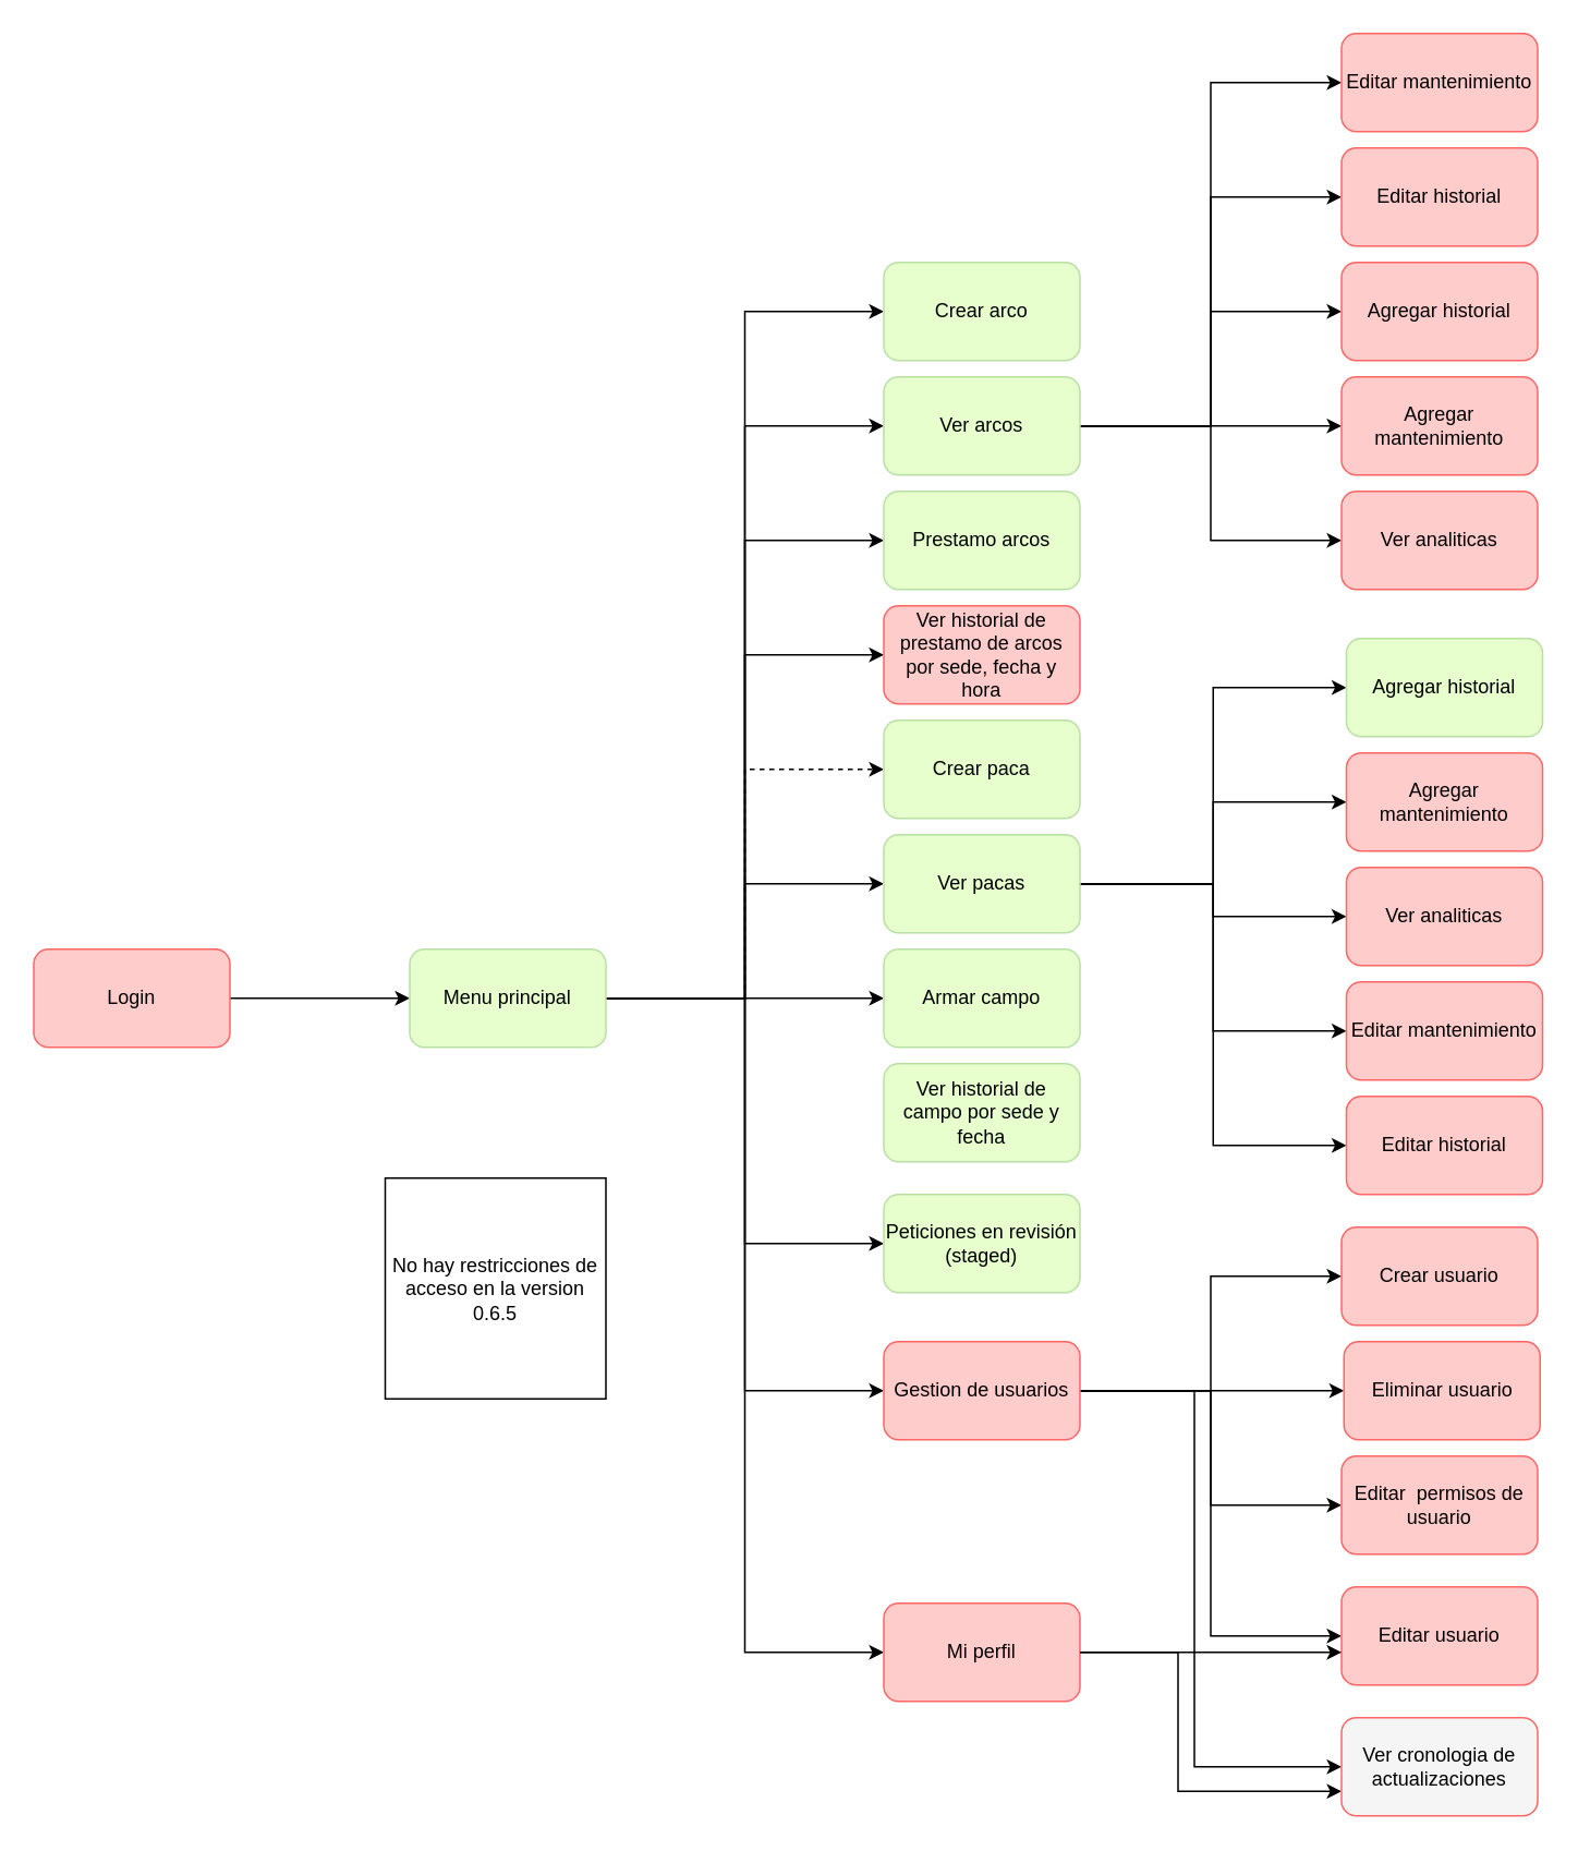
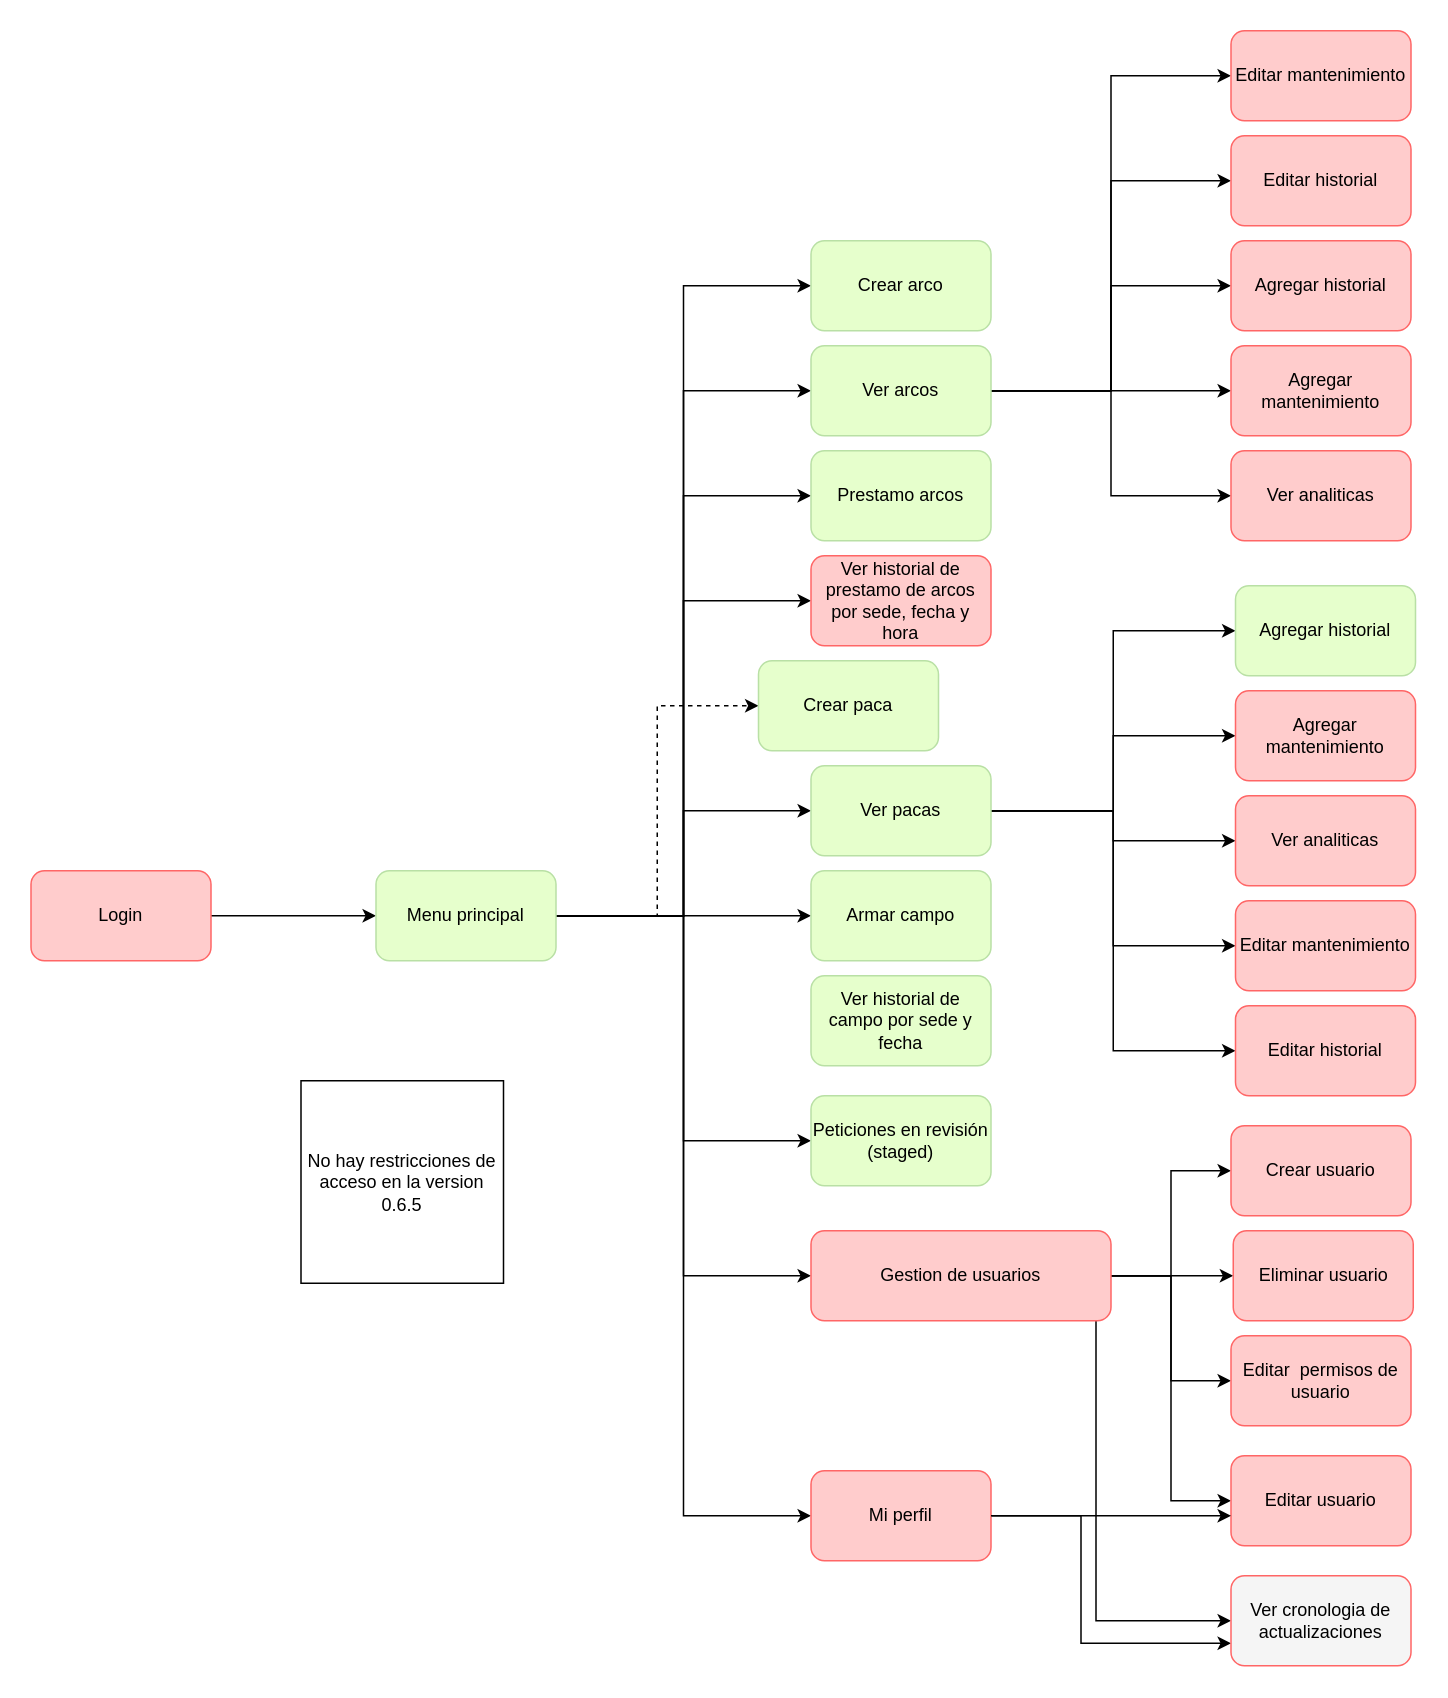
- <mxCell id="16" value="Crear paca" style="rounded=1;whiteSpace=wrap;html=1;fillColor=#E6FFCC;strokeColor=#B9E0A5;" vertex="1" parent="1"><mxGeometry x="540" y="440" width="120" height="60" as="geometry" /></mxCell>
+ <mxCell id="16" value="Crear paca" style="rounded=1;whiteSpace=wrap;html=1;fillColor=#E6FFCC;strokeColor=#B9E0A5;" vertex="1" parent="1"><mxGeometry x="505" y="440" width="120" height="60" as="geometry" /></mxCell>
- <mxCell id="46" value="No hay restricciones de acceso en la version 0.6.5" style="whiteSpace=wrap;html=1;aspect=fixed;" vertex="1" parent="1"><mxGeometry x="235" y="720" width="135" height="135" as="geometry" /></mxCell>
+ <mxCell id="46" value="No hay restricciones de acceso en la version 0.6.5" style="whiteSpace=wrap;html=1;aspect=fixed;" vertex="1" parent="1"><mxGeometry x="200" y="720" width="135" height="135" as="geometry" /></mxCell>
- <mxCell id="44" value="Gestion de usuarios" style="rounded=1;whiteSpace=wrap;html=1;fillColor=#FFCCCC;strokeColor=#FF6666;" vertex="1" parent="1"><mxGeometry x="540" y="820" width="120" height="60" as="geometry" /></mxCell>
+ <mxCell id="44" value="Gestion de usuarios" style="rounded=1;whiteSpace=wrap;html=1;fillColor=#FFCCCC;strokeColor=#FF6666;" vertex="1" parent="1"><mxGeometry x="540" y="820" width="200" height="60" as="geometry" /></mxCell>
